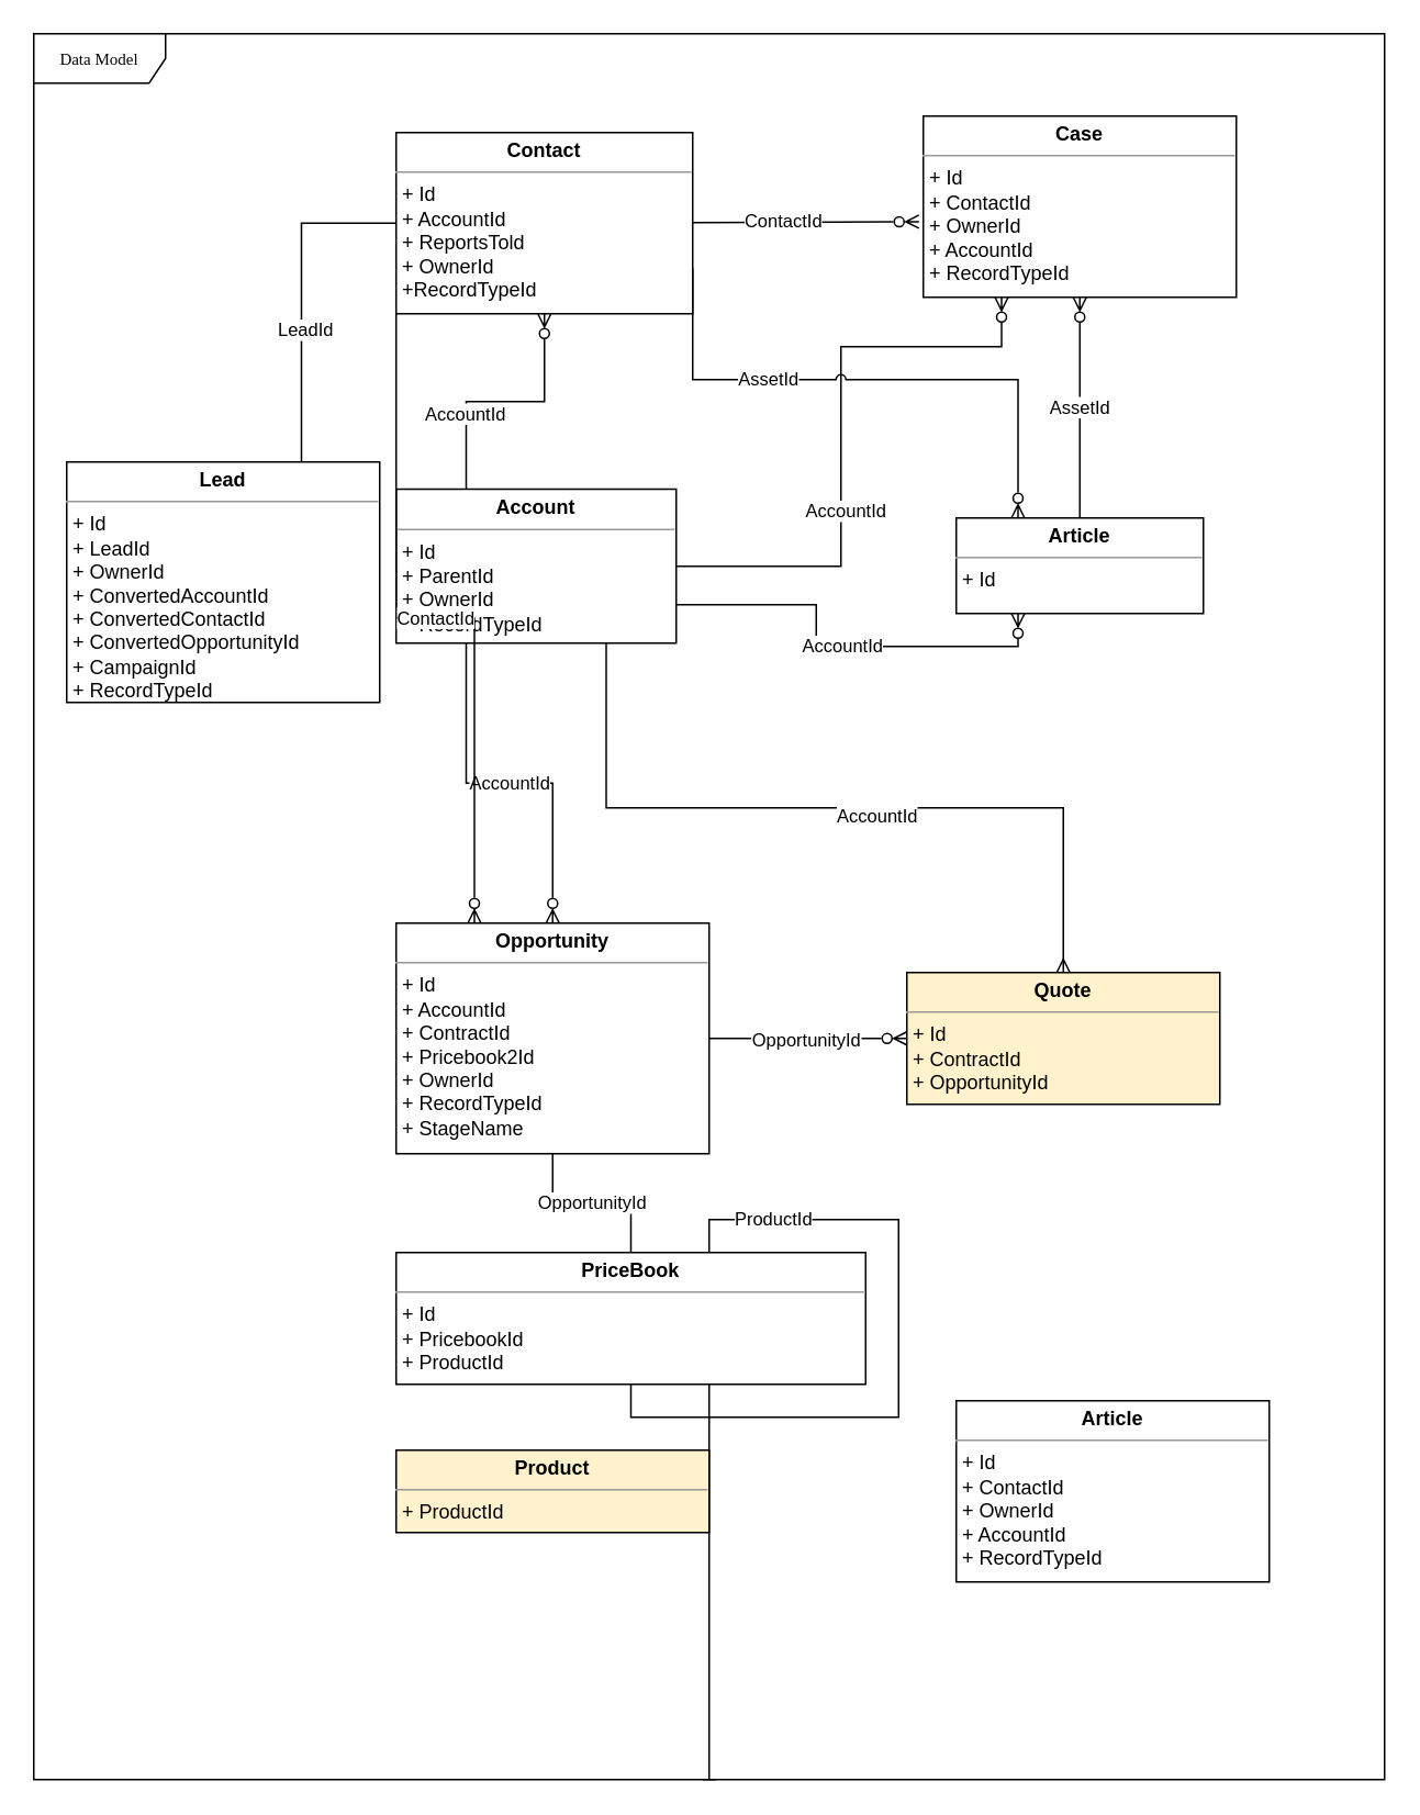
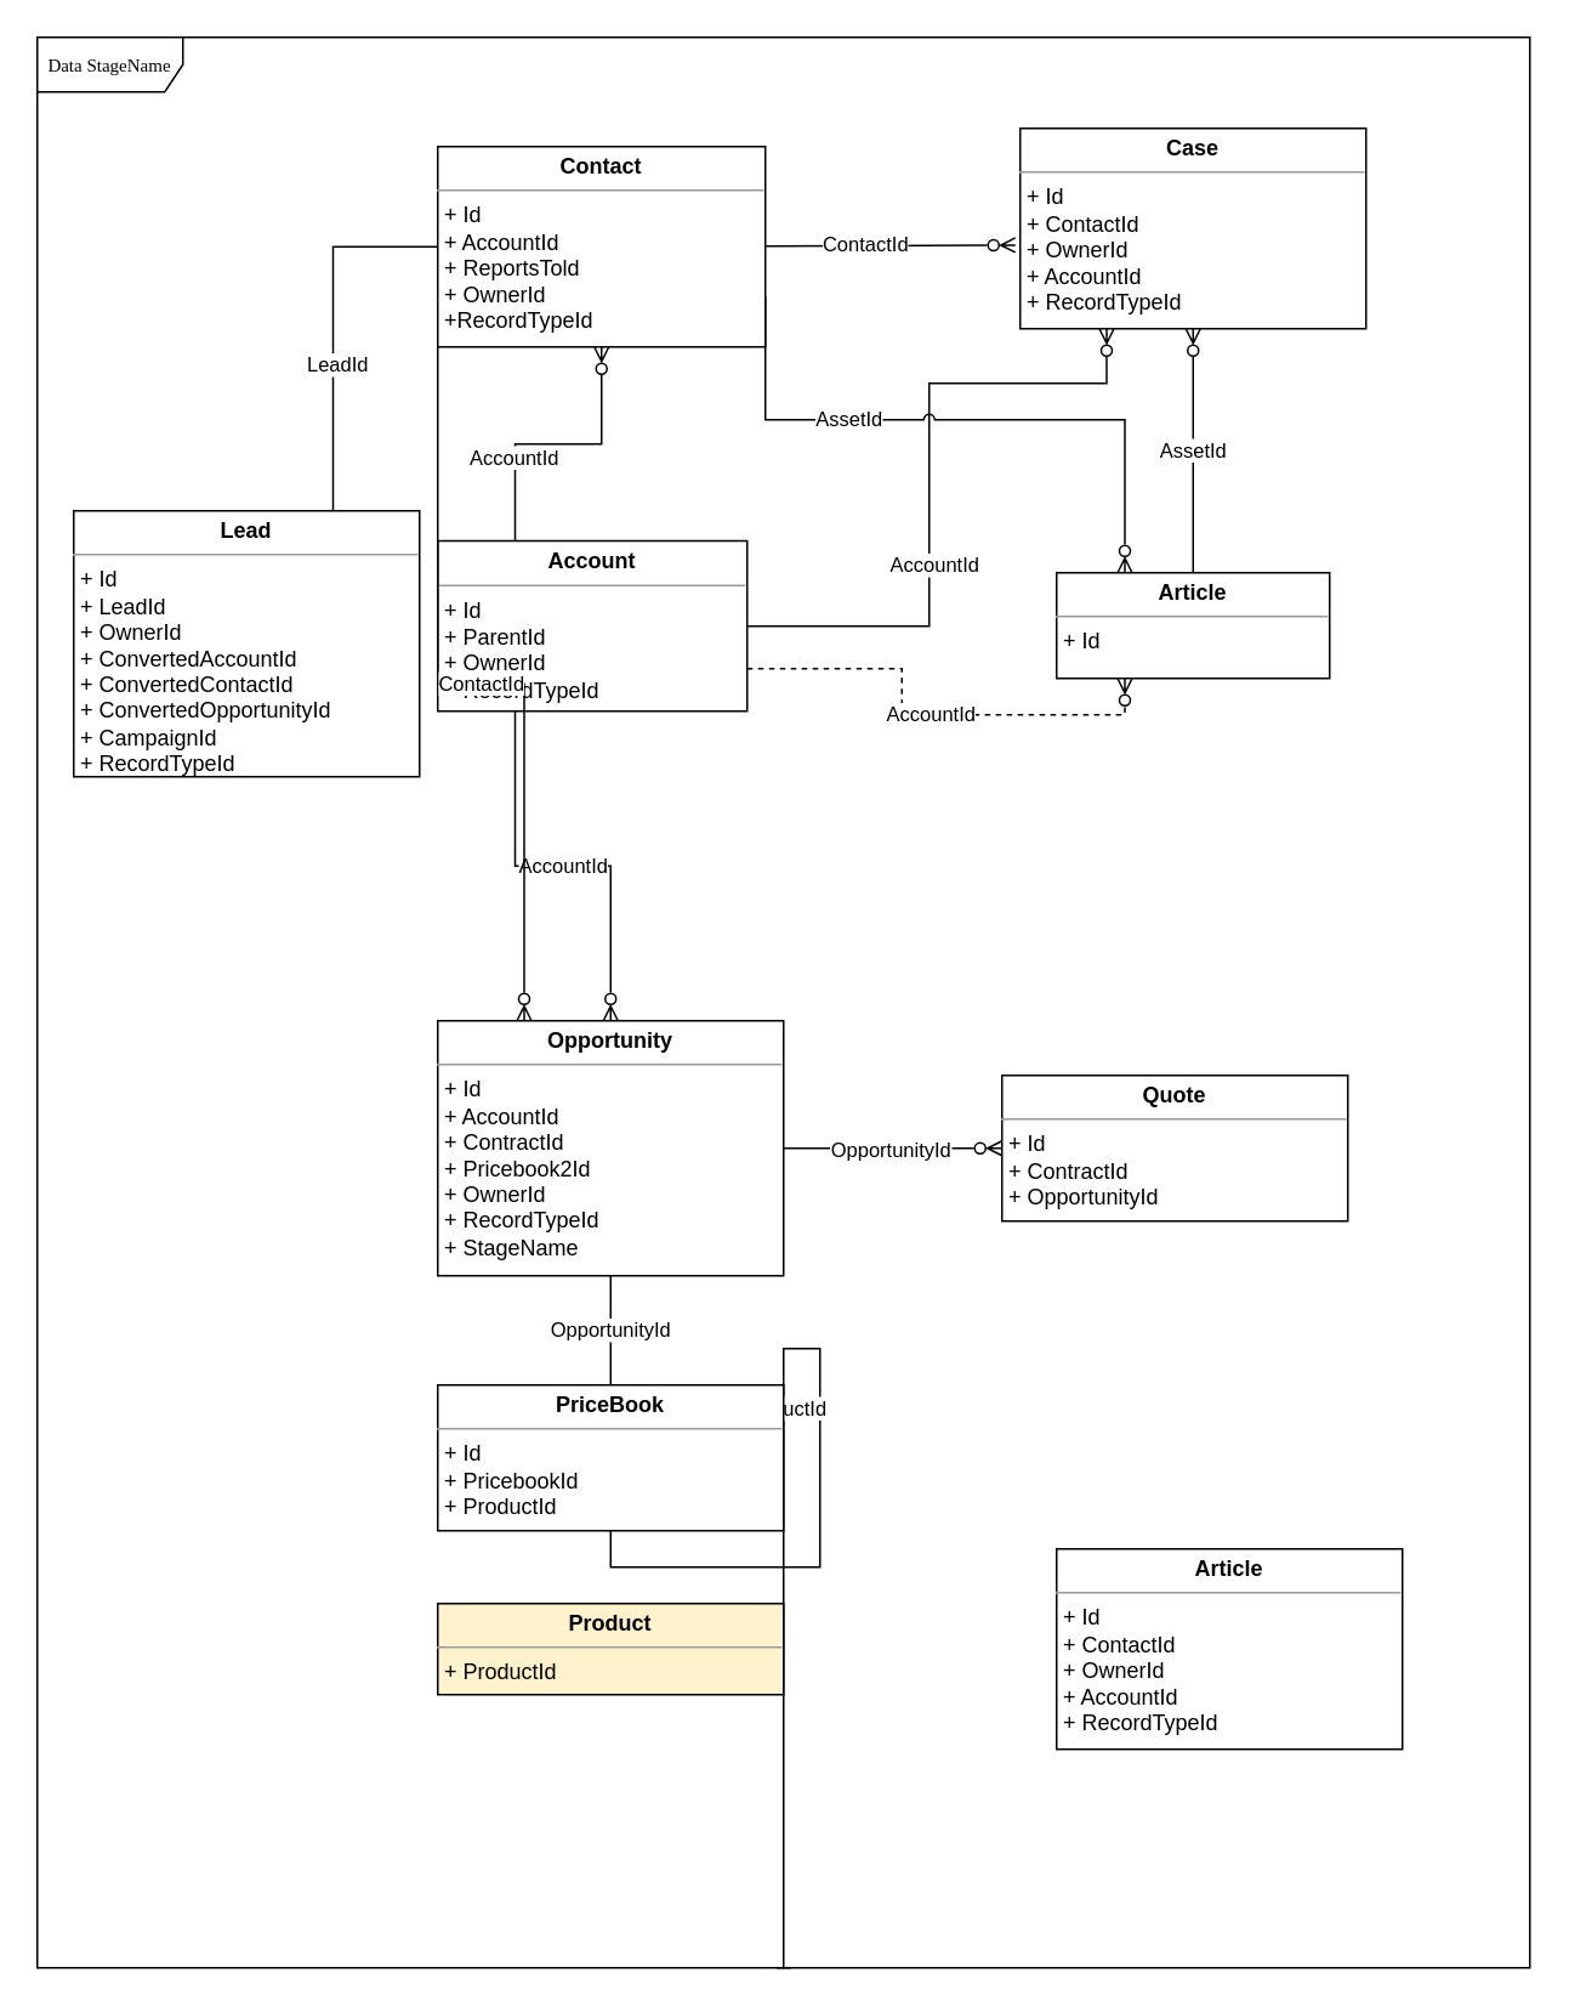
- <mxCell id="2" value="Data Model" style="shape=umlFrame;whiteSpace=wrap;html=1;rounded=0;shadow=0;comic=0;labelBackgroundColor=none;strokeWidth=1;fontFamily=Verdana;fontSize=10;align=center;width=80;height=30;" parent="1" vertex="1"><mxGeometry x="20" y="20" width="820" height="1060" as="geometry" /></mxCell>
+ <mxCell id="2" value="Data StageName" style="shape=umlFrame;whiteSpace=wrap;html=1;rounded=0;shadow=0;comic=0;labelBackgroundColor=none;strokeWidth=1;fontFamily=Verdana;fontSize=10;align=center;width=80;height=30;" parent="1" vertex="1"><mxGeometry x="20" y="20" width="820" height="1060" as="geometry" /></mxCell>
- <mxCell id="19" value="AccountId" style="edgeStyle=orthogonalEdgeStyle;rounded=0;orthogonalLoop=1;jettySize=auto;html=1;exitX=1;exitY=0.75;exitDx=0;exitDy=0;entryX=0.25;entryY=1;entryDx=0;entryDy=0;strokeColor=default;startFill=1;endFill=0;endArrow=ERzeroToMany;" edge="1" parent="1" source="22" target="4"><mxGeometry relative="1" as="geometry" /></mxCell>
+ <mxCell id="19" value="AccountId" style="edgeStyle=orthogonalEdgeStyle;rounded=0;orthogonalLoop=1;jettySize=auto;html=1;exitX=1;exitY=0.75;exitDx=0;exitDy=0;entryX=0.25;entryY=1;entryDx=0;entryDy=0;strokeColor=default;startFill=1;endFill=0;endArrow=ERzeroToMany;dashed=1;" edge="1" parent="1" source="22" target="4"><mxGeometry relative="1" as="geometry" /></mxCell>
- <mxCell id="20" style="edgeStyle=orthogonalEdgeStyle;rounded=0;orthogonalLoop=1;jettySize=auto;html=1;exitX=0.75;exitY=1;exitDx=0;exitDy=0;entryX=0.5;entryY=0;entryDx=0;entryDy=0;strokeColor=default;startFill=1;endArrow=ERmany;endFill=0;" edge="1" parent="1" source="22" target="29"><mxGeometry relative="1" as="geometry" /></mxCell>
- <mxCell id="21" value="AccountId" style="edgeLabel;html=1;align=center;verticalAlign=middle;resizable=0;points=[];" vertex="1" connectable="0" parent="20"><mxGeometry x="0.105" y="-4" relative="1" as="geometry"><mxPoint as="offset" /></mxGeometry></mxCell>
- <mxCell id="29" value="&lt;p style=&quot;margin:0px;margin-top:4px;text-align:center;&quot;&gt;&lt;b&gt;Quote&lt;/b&gt;&lt;/p&gt;&lt;hr size=&quot;1&quot;&gt;&lt;p style=&quot;margin:0px;margin-left:4px;&quot;&gt;+ Id&lt;br&gt;+ ContractId&lt;/p&gt;&lt;p style=&quot;margin:0px;margin-left:4px;&quot;&gt;+ OpportunityId&lt;/p&gt;" style="verticalAlign=top;align=left;overflow=fill;fontSize=12;fontFamily=Helvetica;html=1;rounded=0;shadow=0;comic=0;labelBackgroundColor=none;strokeWidth=1;fillColor=#fff2cc;" parent="1" vertex="1"><mxGeometry x="550" y="590" width="190" height="80" as="geometry" /></mxCell>
+ <mxCell id="29" value="&lt;p style=&quot;margin:0px;margin-top:4px;text-align:center;&quot;&gt;&lt;b&gt;Quote&lt;/b&gt;&lt;/p&gt;&lt;hr size=&quot;1&quot;&gt;&lt;p style=&quot;margin:0px;margin-left:4px;&quot;&gt;+ Id&lt;br&gt;+ ContractId&lt;/p&gt;&lt;p style=&quot;margin:0px;margin-left:4px;&quot;&gt;+ OpportunityId&lt;/p&gt;" style="verticalAlign=top;align=left;overflow=fill;fontSize=12;fontFamily=Helvetica;html=1;rounded=0;shadow=0;comic=0;labelBackgroundColor=none;strokeWidth=1" parent="1" vertex="1"><mxGeometry x="550" y="590" width="190" height="80" as="geometry" /></mxCell>
- <mxCell id="31" value="&lt;p style=&quot;margin:0px;margin-top:4px;text-align:center;&quot;&gt;&lt;b&gt;PriceBook&lt;/b&gt;&lt;/p&gt;&lt;hr size=&quot;1&quot;&gt;&lt;p style=&quot;margin:0px;margin-left:4px;&quot;&gt;+ Id&lt;br&gt;+ PricebookId&lt;/p&gt;&lt;p style=&quot;margin:0px;margin-left:4px;&quot;&gt;+ ProductId&lt;/p&gt;" style="verticalAlign=top;align=left;overflow=fill;fontSize=12;fontFamily=Helvetica;html=1;rounded=0;shadow=0;comic=0;labelBackgroundColor=none;strokeWidth=1" vertex="1" parent="1"><mxGeometry x="240" y="760" width="285" height="80" as="geometry" /></mxCell>
+ <mxCell id="31" value="&lt;p style=&quot;margin:0px;margin-top:4px;text-align:center;&quot;&gt;&lt;b&gt;PriceBook&lt;/b&gt;&lt;/p&gt;&lt;hr size=&quot;1&quot;&gt;&lt;p style=&quot;margin:0px;margin-left:4px;&quot;&gt;+ Id&lt;br&gt;+ PricebookId&lt;/p&gt;&lt;p style=&quot;margin:0px;margin-left:4px;&quot;&gt;+ ProductId&lt;/p&gt;" style="verticalAlign=top;align=left;overflow=fill;fontSize=12;fontFamily=Helvetica;html=1;rounded=0;shadow=0;comic=0;labelBackgroundColor=none;strokeWidth=1" vertex="1" parent="1"><mxGeometry x="240" y="760" width="190" height="80" as="geometry" /></mxCell>
